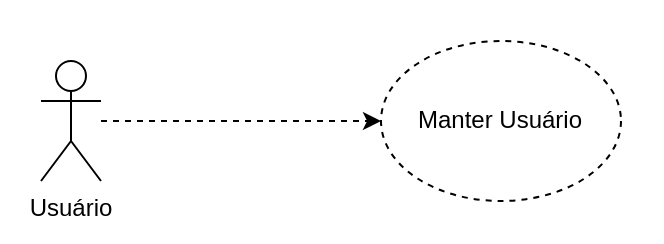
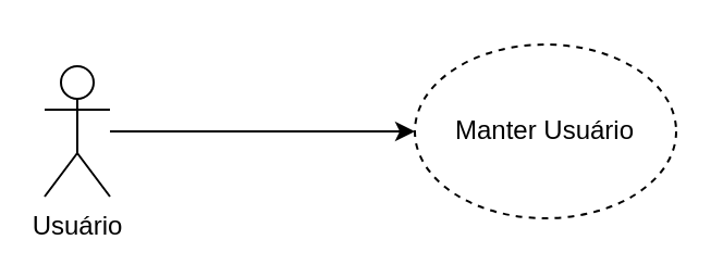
- <mxCell id="2" style="edgeStyle=orthogonalEdgeStyle;rounded=0;orthogonalLoop=1;jettySize=auto;html=1;dashed=1;" edge="1" parent="1" source="3" target="4"><mxGeometry relative="1" as="geometry" /></mxCell>
+ <mxCell id="2" style="edgeStyle=orthogonalEdgeStyle;rounded=0;orthogonalLoop=1;jettySize=auto;html=1;" edge="1" parent="1" source="3" target="4"><mxGeometry relative="1" as="geometry" /></mxCell>
